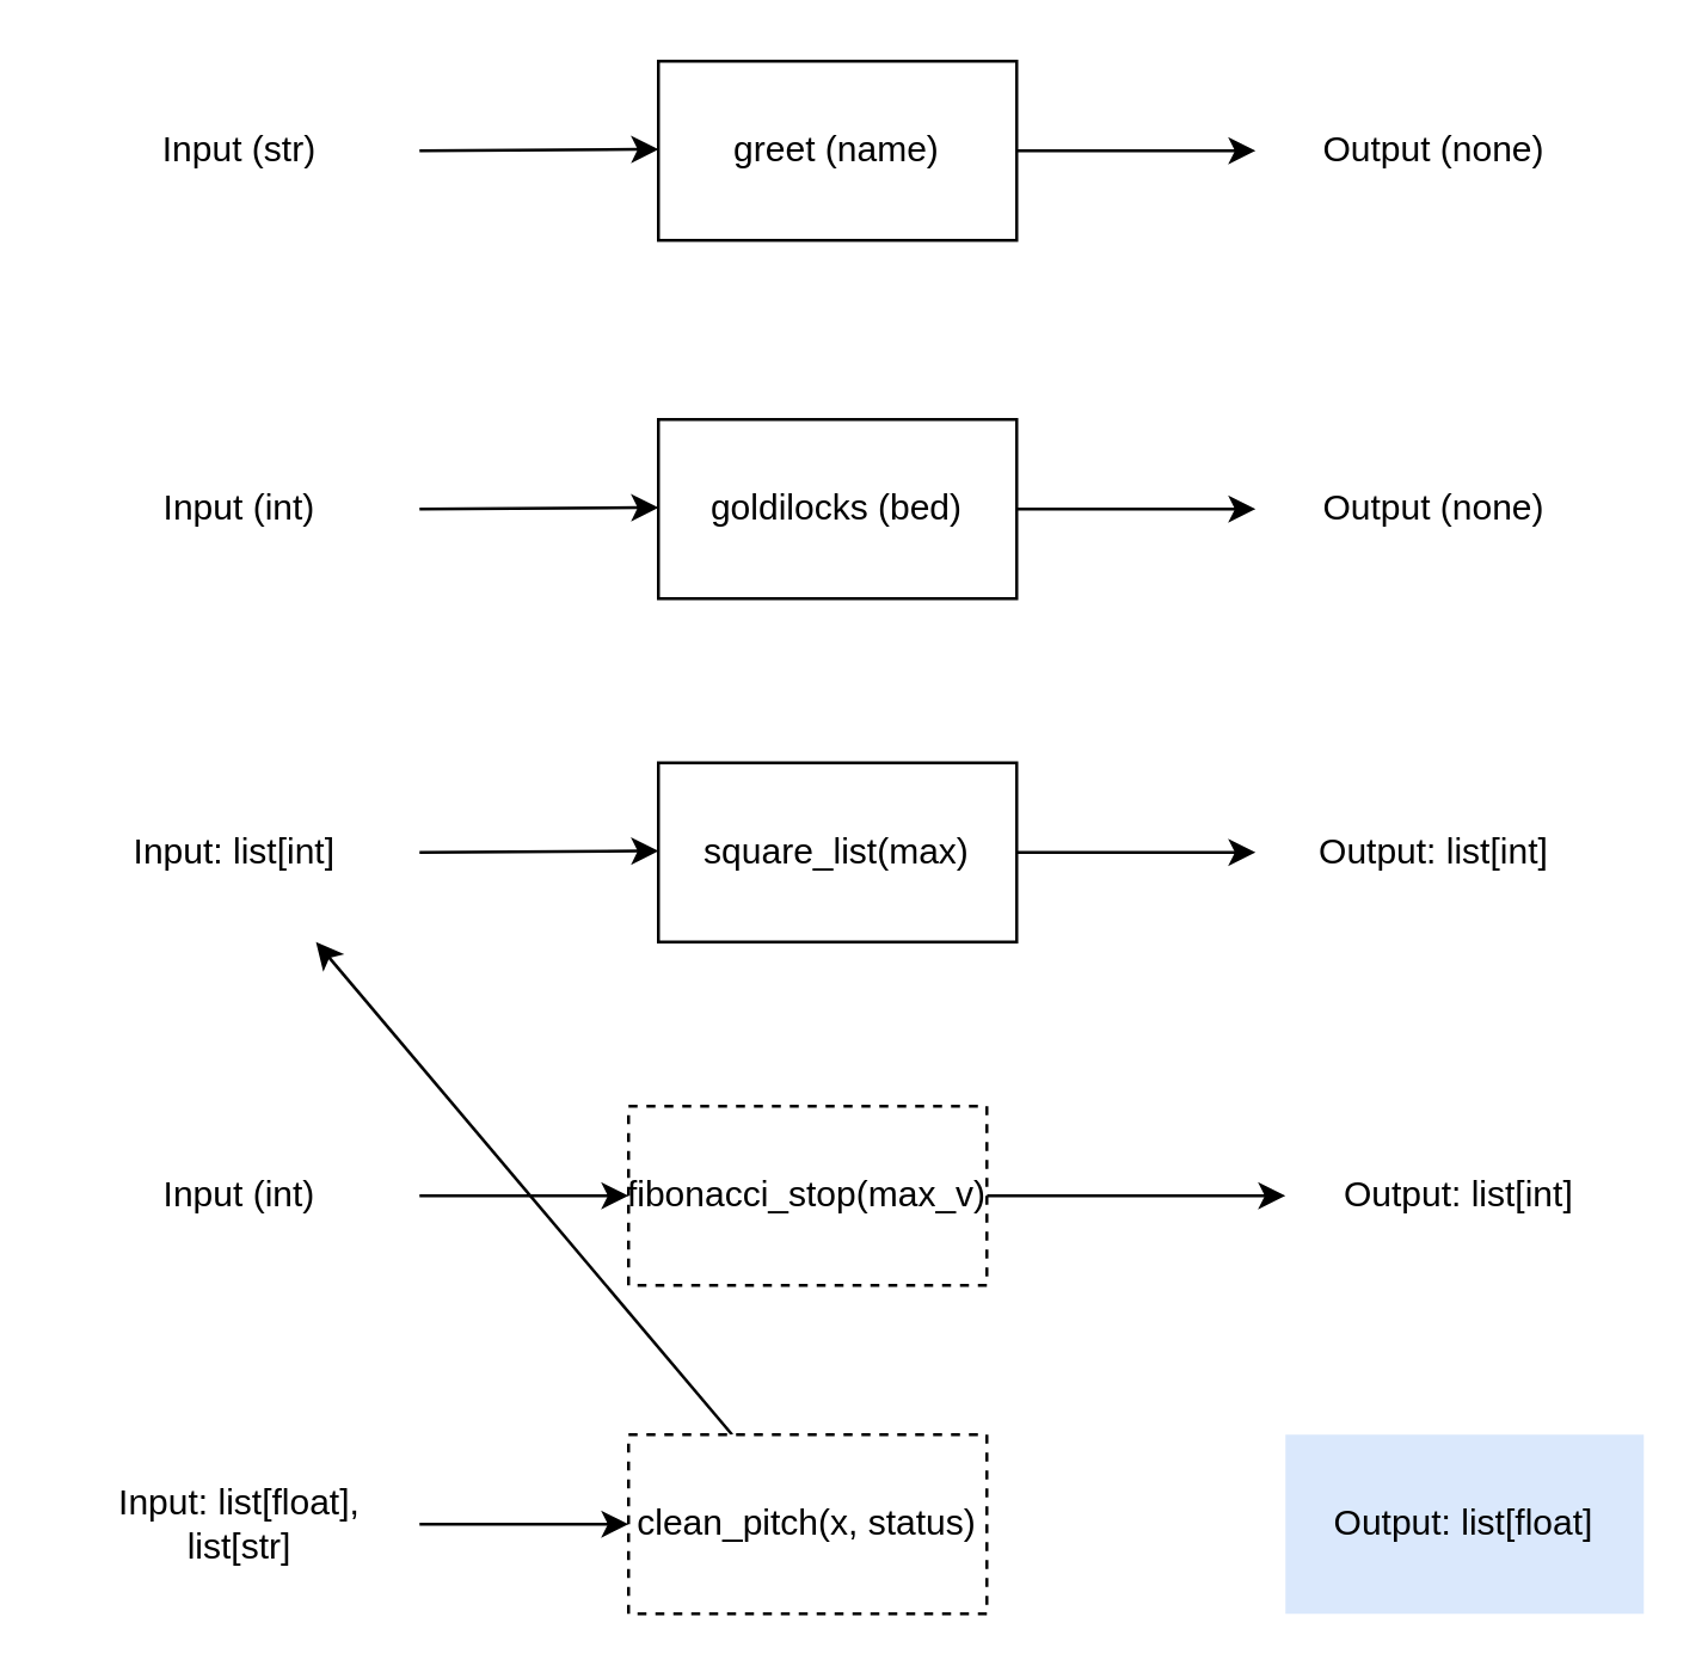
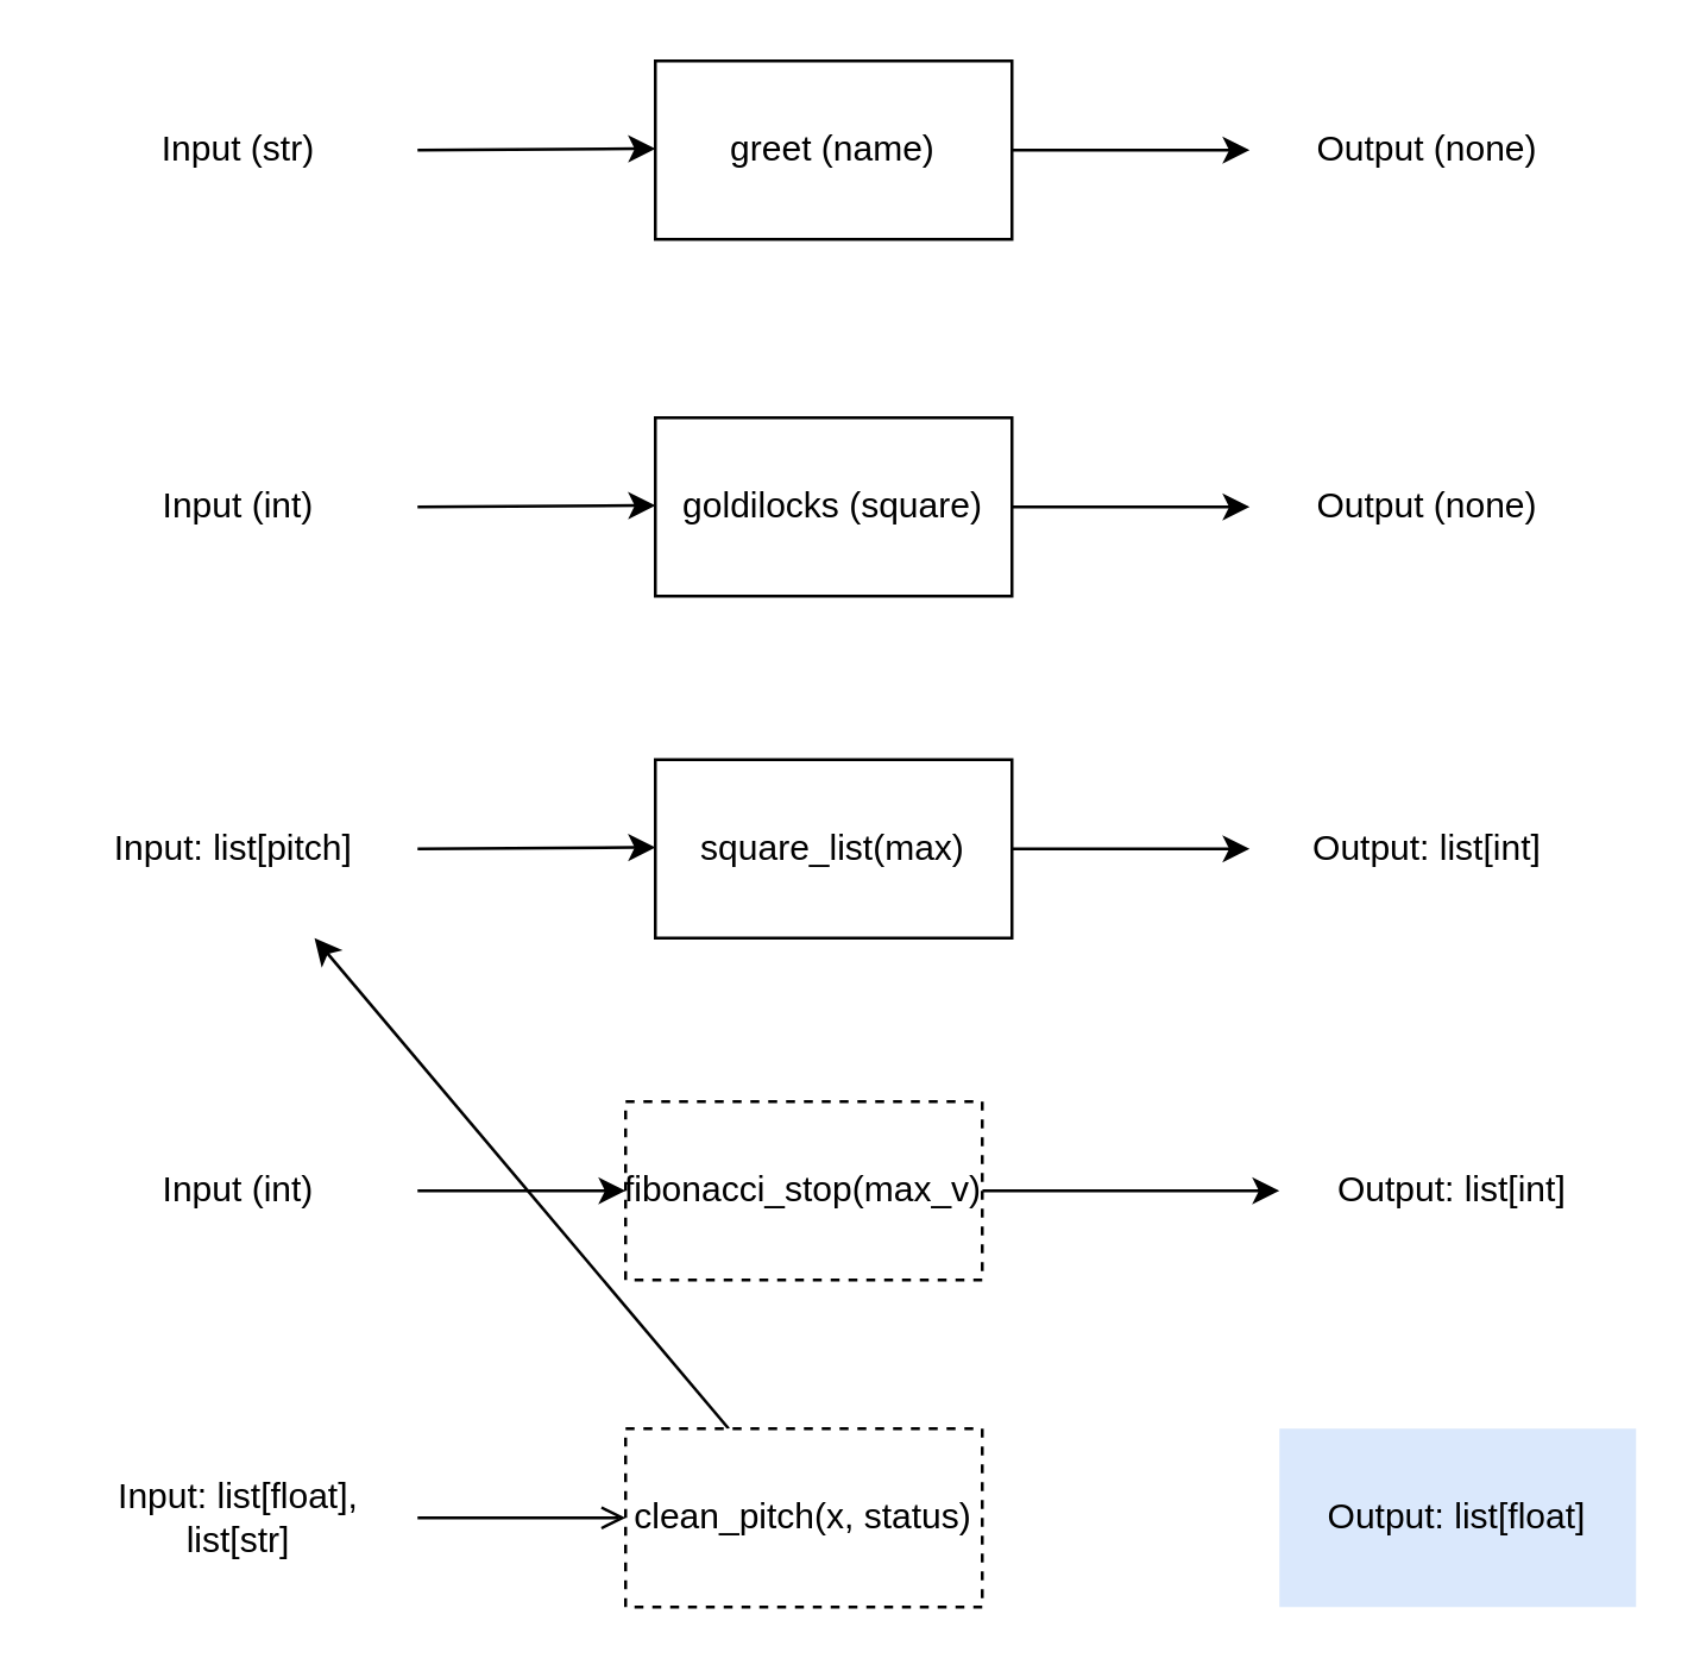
- <mxCell id="8" value="goldilocks (bed)" style="rounded=0;whiteSpace=wrap;html=1;" vertex="1" parent="1"><mxGeometry x="220" y="140" width="120" height="60" as="geometry" /></mxCell>
+ <mxCell id="8" value="goldilocks (square)" style="rounded=0;whiteSpace=wrap;html=1;" vertex="1" parent="1"><mxGeometry x="220" y="140" width="120" height="60" as="geometry" /></mxCell>
- <mxCell id="19" value="&lt;span class=&quot;hljs-keyword&quot;&gt;Input&lt;/span&gt;: list[&lt;span class=&quot;hljs-type&quot;&gt;int&lt;/span&gt;]&amp;nbsp;" style="whiteSpace=wrap;html=1;rounded=0;strokeColor=none;" vertex="1" parent="1"><mxGeometry x="20" y="255" width="120" height="60" as="geometry" /></mxCell>
+ <mxCell id="19" value="&lt;span class=&quot;hljs-keyword&quot;&gt;Input&lt;/span&gt;: list[&lt;span class=&quot;hljs-type&quot;&gt;pitch&lt;/span&gt;]&amp;nbsp;" style="whiteSpace=wrap;html=1;rounded=0;strokeColor=none;" vertex="1" parent="1"><mxGeometry x="20" y="255" width="120" height="60" as="geometry" /></mxCell>
- <mxCell id="25" value="" style="edgeStyle=none;orthogonalLoop=1;jettySize=auto;html=1;exitX=1;exitY=0.5;exitDx=0;exitDy=0;entryX=0;entryY=0.5;entryDx=0;entryDy=0;" edge="1" source="24" target="23" parent="1"><mxGeometry width="100" relative="1" as="geometry"><mxPoint x="160" y="290" as="sourcePoint" /><mxPoint x="230" y="289.5" as="targetPoint" /><Array as="points"><mxPoint x="200" y="510" /></Array></mxGeometry></mxCell>
+ <mxCell id="25" value="" style="edgeStyle=none;orthogonalLoop=1;jettySize=auto;html=1;exitX=1;exitY=0.5;exitDx=0;exitDy=0;entryX=0;entryY=0.5;entryDx=0;entryDy=0;endArrow=open;" edge="1" source="24" target="23" parent="1"><mxGeometry width="100" relative="1" as="geometry"><mxPoint x="160" y="290" as="sourcePoint" /><mxPoint x="230" y="289.5" as="targetPoint" /><Array as="points"><mxPoint x="200" y="510" /></Array></mxGeometry></mxCell>
